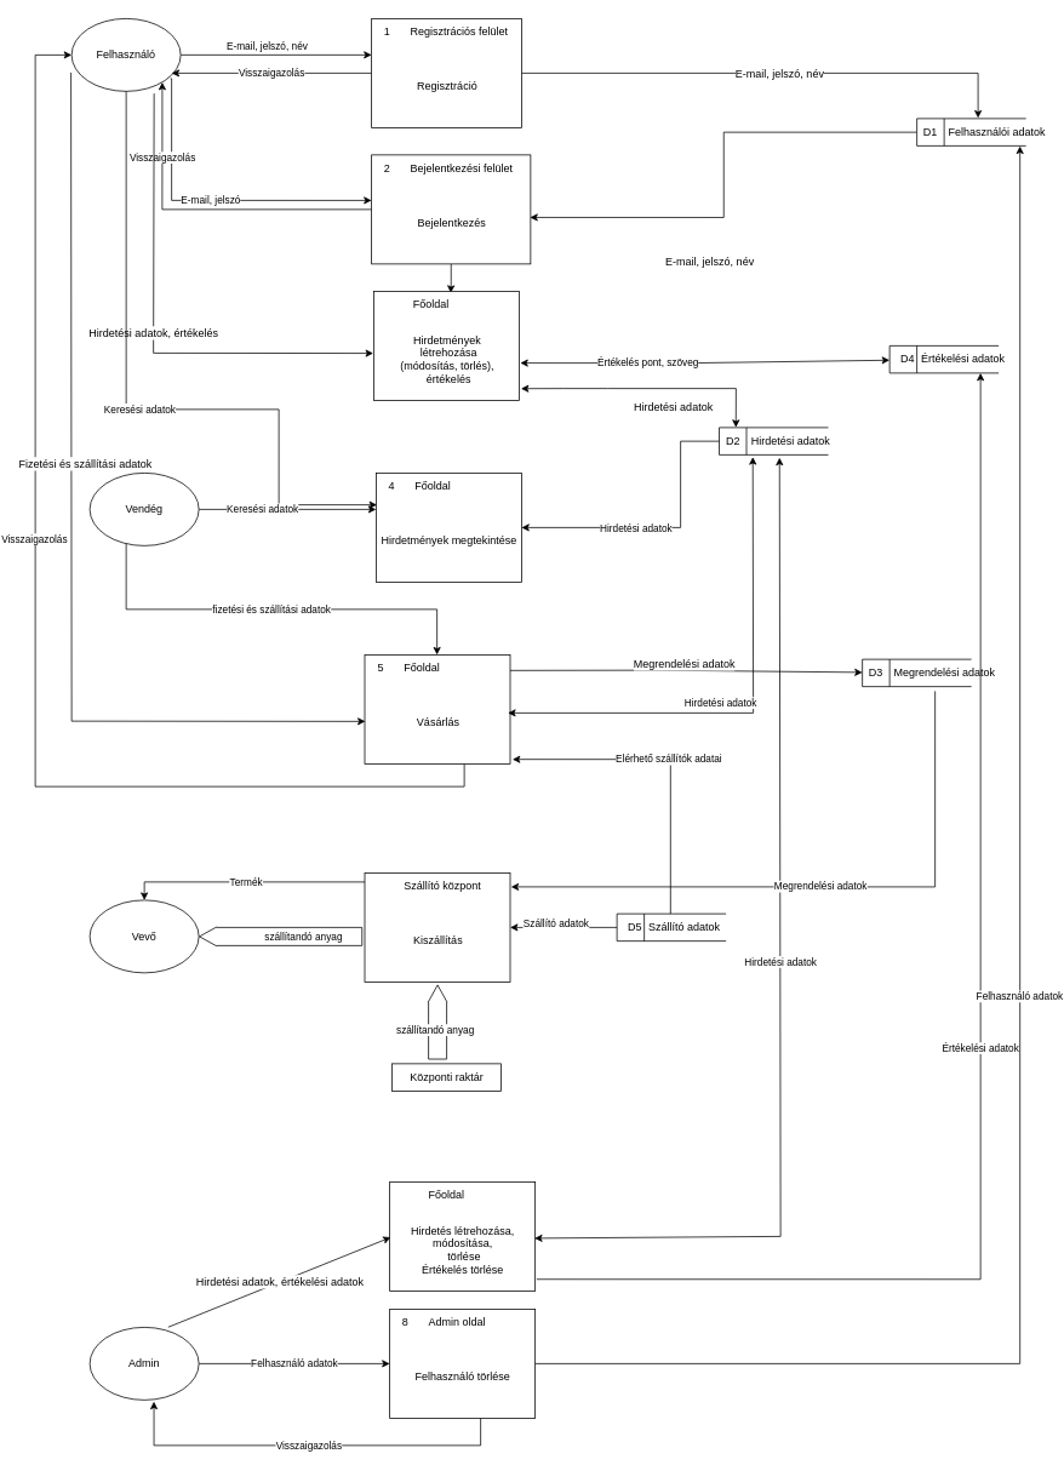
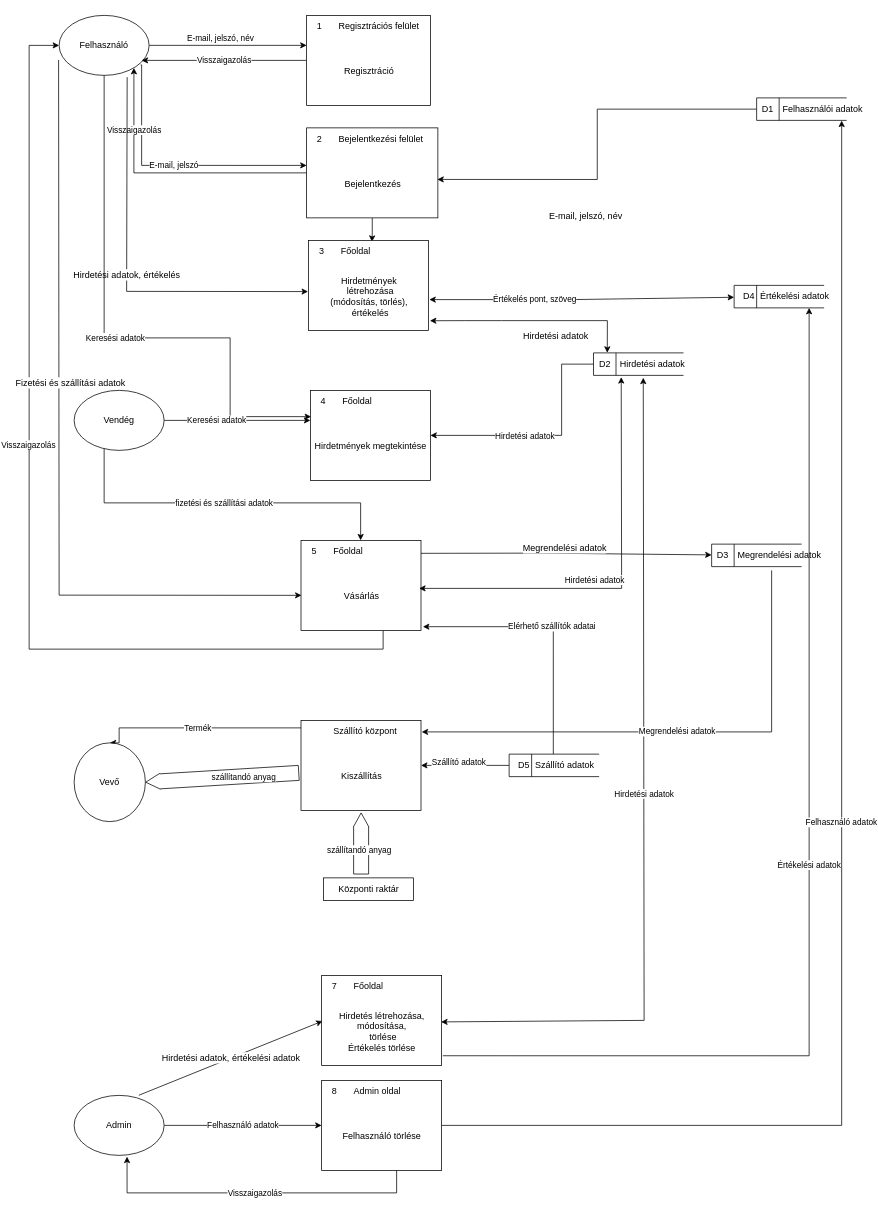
- <mxCell id="6" style="edgeStyle=orthogonalEdgeStyle;rounded=0;orthogonalLoop=1;jettySize=auto;html=1;entryX=0.561;entryY=-0.021;entryDx=0;entryDy=0;entryPerimeter=0;" parent="1" source="8" target="17" edge="1"><mxGeometry relative="1" as="geometry" /></mxCell>
- <mxCell id="7" value="E-mail, jelszó, név" style="edgeLabel;html=1;align=center;verticalAlign=middle;resizable=0;points=[];fontSize=12;fontFamily=Helvetica;fontColor=default;" parent="6" vertex="1" connectable="0"><mxGeometry x="0.026" relative="1" as="geometry"><mxPoint as="offset" /></mxGeometry></mxCell>
+ <mxCell id="24" value="3" style="text;html=1;strokeColor=none;fillColor=none;align=center;verticalAlign=middle;whiteSpace=wrap;rounded=0;movable=0;resizable=0;rotatable=0;cloneable=0;deletable=0;connectable=0;allowArrows=0;pointerEvents=1;fontSize=12;fontFamily=Helvetica;fontColor=default;" parent="23" vertex="1"><mxGeometry width="35" height="30" as="geometry" /></mxCell>
- <mxCell id="66" value="Vevő" style="ellipse;whiteSpace=wrap;html=1;" parent="1" vertex="1"><mxGeometry x="80" y="990" width="120" height="80" as="geometry" /></mxCell>
+ <mxCell id="66" value="Vevő" style="ellipse;whiteSpace=wrap;html=1;" parent="1" vertex="1"><mxGeometry x="80" y="990" width="95" height="105" as="geometry" /></mxCell>
+ <mxCell id="41" value="7" style="text;html=1;strokeColor=none;fillColor=none;align=center;verticalAlign=middle;whiteSpace=wrap;rounded=0;movable=0;resizable=0;rotatable=0;cloneable=0;deletable=0;connectable=0;allowArrows=0;pointerEvents=1;fontSize=12;fontFamily=Helvetica;fontColor=default;" parent="40" vertex="1"><mxGeometry width="35" height="30" as="geometry" /></mxCell>
